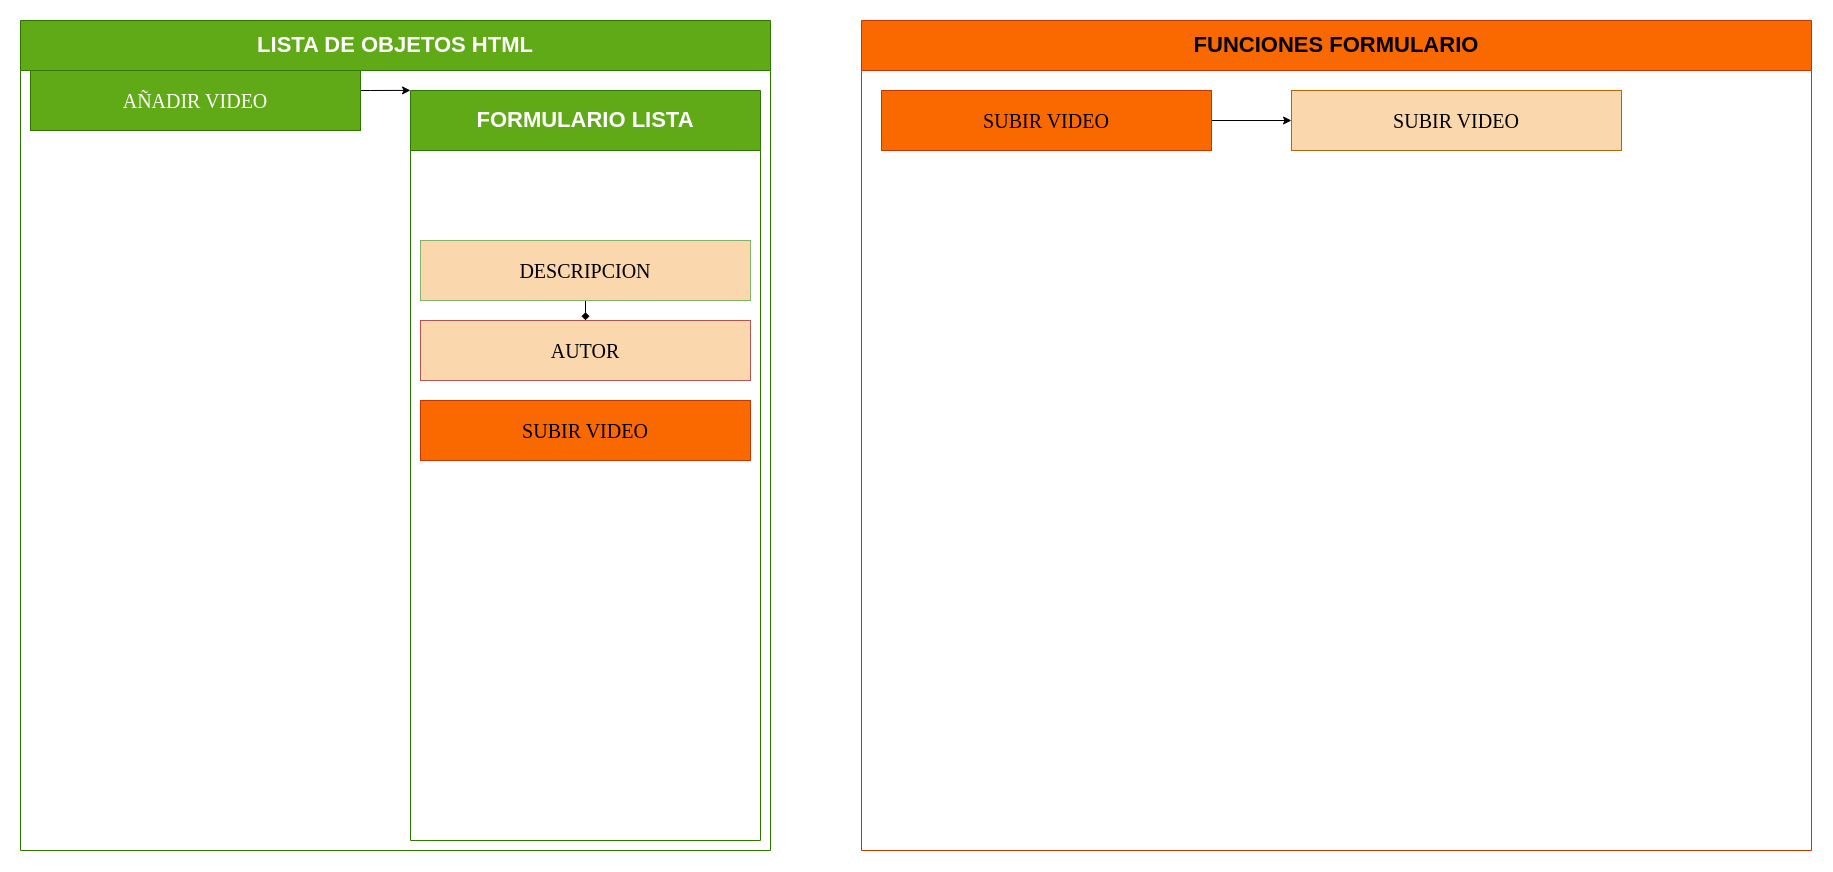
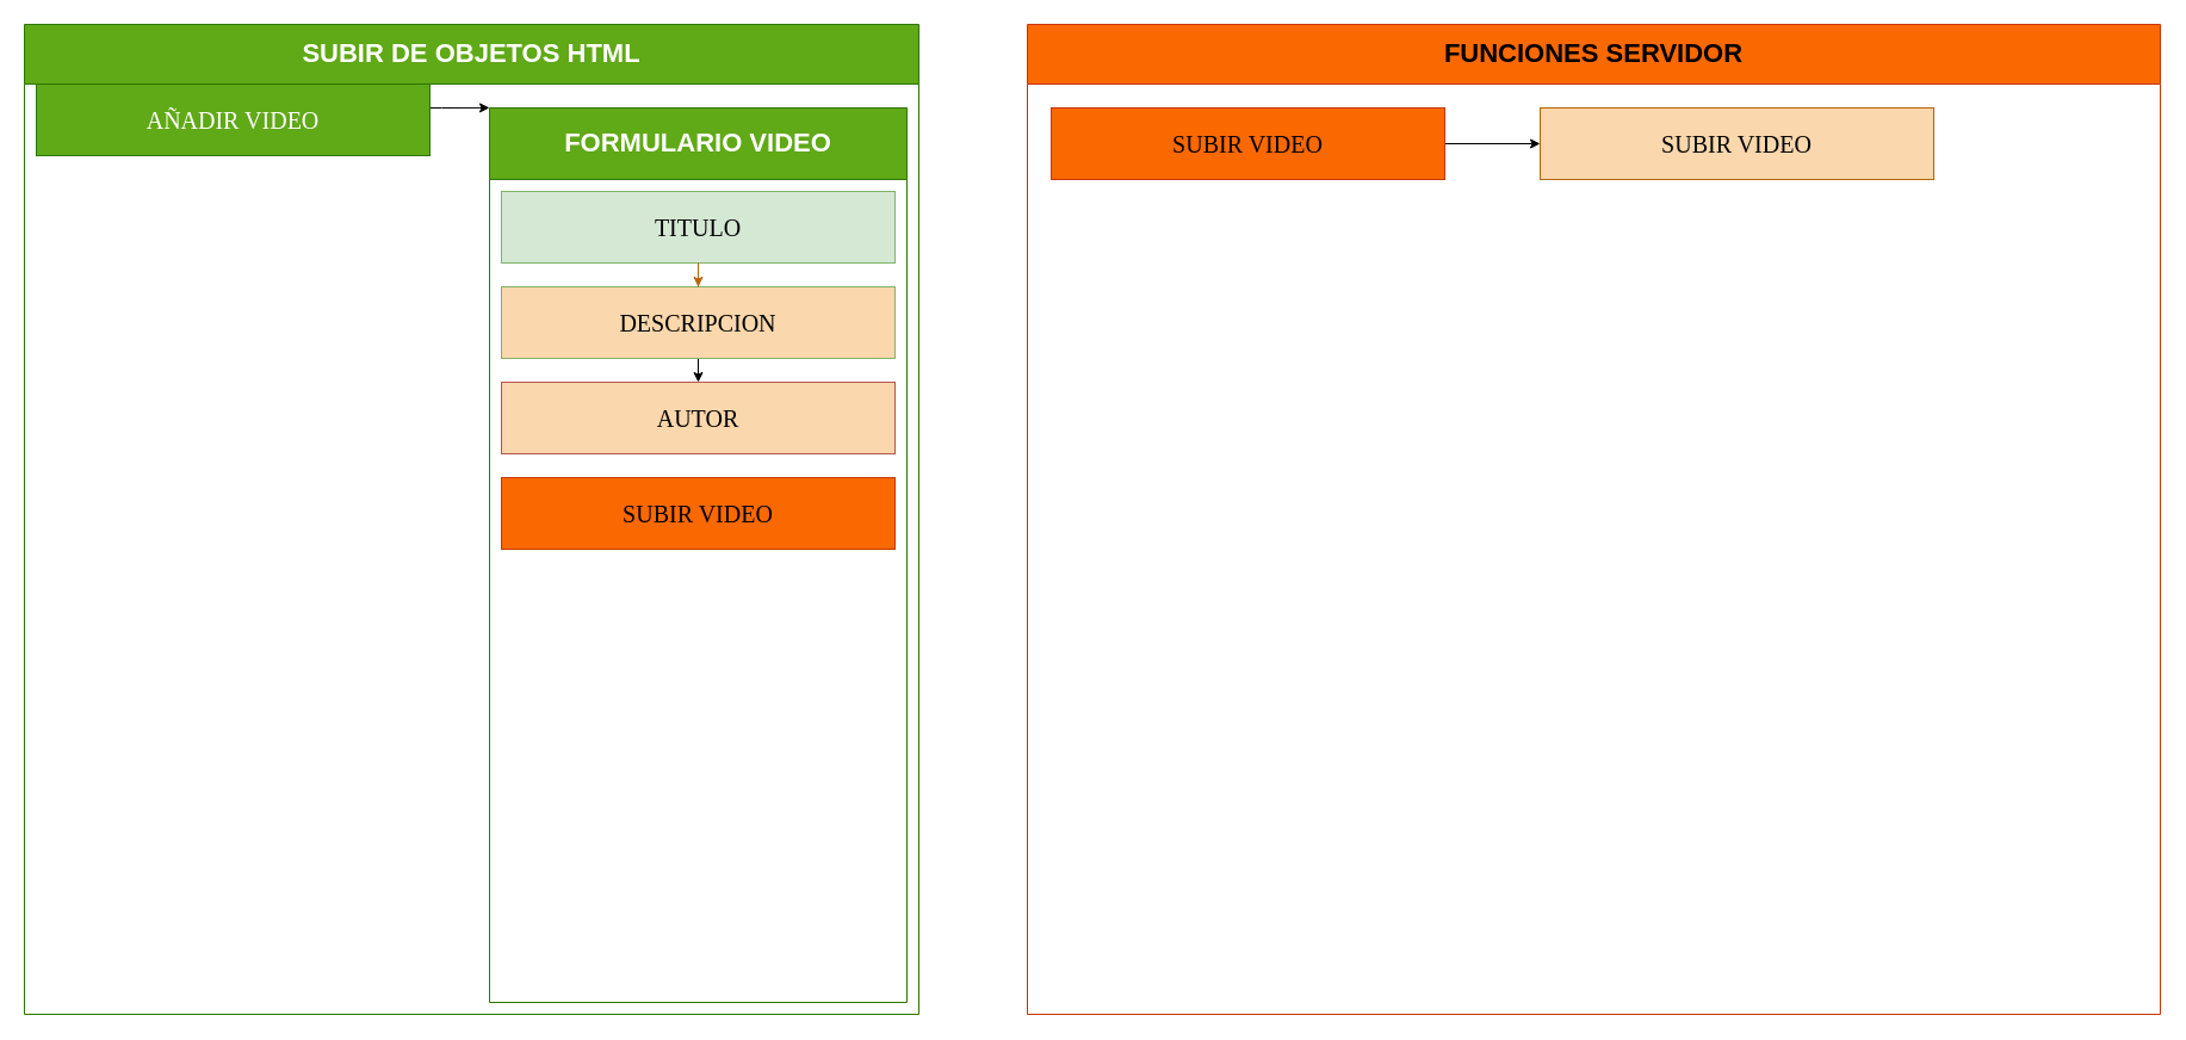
- <mxCell id="2" value="&lt;font style=&quot;font-size: 22px;&quot;&gt;LISTA DE OBJETOS HTML&lt;/font&gt;" style="swimlane;whiteSpace=wrap;html=1;startSize=50;fillColor=#60a917;strokeColor=#2D7600;fontSize=22;fontColor=#ffffff;" vertex="1" parent="1"><mxGeometry x="20" y="20" width="750" height="830" as="geometry" /></mxCell>
+ <mxCell id="2" value="&lt;font style=&quot;font-size: 22px;&quot;&gt;SUBIR DE OBJETOS HTML&lt;/font&gt;" style="swimlane;whiteSpace=wrap;html=1;startSize=50;fillColor=#60a917;strokeColor=#2D7600;fontSize=22;fontColor=#ffffff;" vertex="1" parent="1"><mxGeometry x="20" y="20" width="750" height="830" as="geometry" /></mxCell>
- <mxCell id="12" value="&lt;span style=&quot;font-size: 22px;&quot;&gt;FUNCIONES FORMULARIO&lt;/span&gt;" style="swimlane;whiteSpace=wrap;html=1;startSize=50;fillColor=#fa6800;strokeColor=#C73500;fontColor=#000000;" vertex="1" parent="1"><mxGeometry x="861" y="20" width="950" height="830" as="geometry" /></mxCell>
+ <mxCell id="12" value="&lt;span style=&quot;font-size: 22px;&quot;&gt;FUNCIONES SERVIDOR&lt;/span&gt;" style="swimlane;whiteSpace=wrap;html=1;startSize=50;fillColor=#fa6800;strokeColor=#C73500;fontColor=#000000;" vertex="1" parent="1"><mxGeometry x="861" y="20" width="950" height="830" as="geometry" /></mxCell>
- <mxCell id="5" value="FORMULARIO LISTA" style="swimlane;whiteSpace=wrap;html=1;startSize=60;fontSize=22;fillColor=#60a917;strokeColor=#2D7600;fontColor=#ffffff;" vertex="1" parent="2"><mxGeometry x="390" y="70" width="350" height="750" as="geometry"><mxRectangle x="390" y="70" width="230" height="60" as="alternateBounds" /></mxGeometry></mxCell>
+ <mxCell id="5" value="FORMULARIO VIDEO" style="swimlane;whiteSpace=wrap;html=1;startSize=60;fontSize=22;fillColor=#60a917;strokeColor=#2D7600;fontColor=#ffffff;" vertex="1" parent="2"><mxGeometry x="390" y="70" width="350" height="750" as="geometry"><mxRectangle x="390" y="70" width="230" height="60" as="alternateBounds" /></mxGeometry></mxCell>
+ <mxCell id="6" value="TITULO" style="rounded=0;whiteSpace=wrap;html=1;hachureGap=4;fontFamily=Verdana;fontSize=20;labelBackgroundColor=none;glass=0;shadow=0;fillColor=#d5e8d4;strokeColor=#82b366;" vertex="1" parent="5"><mxGeometry x="10" y="70" width="330" height="60" as="geometry" /></mxCell>
+ <mxCell id="9" value="" style="edgeStyle=orthogonalEdgeStyle;rounded=0;orthogonalLoop=1;jettySize=auto;html=1;fillColor=#fad7ac;strokeColor=#b46504;" edge="1" parent="5" source="6" target="8"><mxGeometry relative="1" as="geometry" /></mxCell>
- <mxCell id="7" style="edgeStyle=orthogonalEdgeStyle;rounded=0;orthogonalLoop=1;jettySize=auto;html=1;exitX=0.5;exitY=1;exitDx=0;exitDy=0;entryX=0.5;entryY=0;entryDx=0;entryDy=0;endArrow=diamond;" edge="1" parent="5" source="8" target="11"><mxGeometry relative="1" as="geometry" /></mxCell>
+ <mxCell id="7" style="edgeStyle=orthogonalEdgeStyle;rounded=0;orthogonalLoop=1;jettySize=auto;html=1;exitX=0.5;exitY=1;exitDx=0;exitDy=0;entryX=0.5;entryY=0;entryDx=0;entryDy=0;" edge="1" parent="5" source="8" target="11"><mxGeometry relative="1" as="geometry" /></mxCell>
